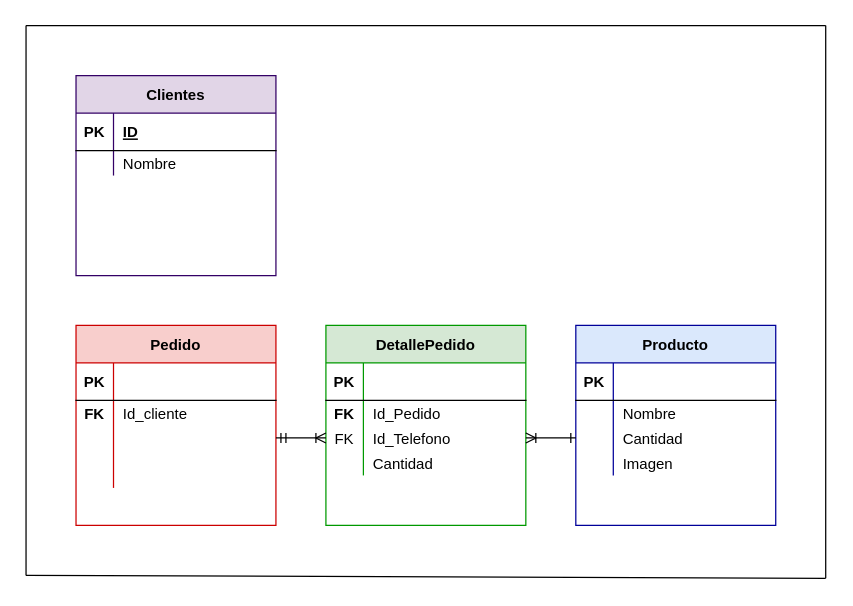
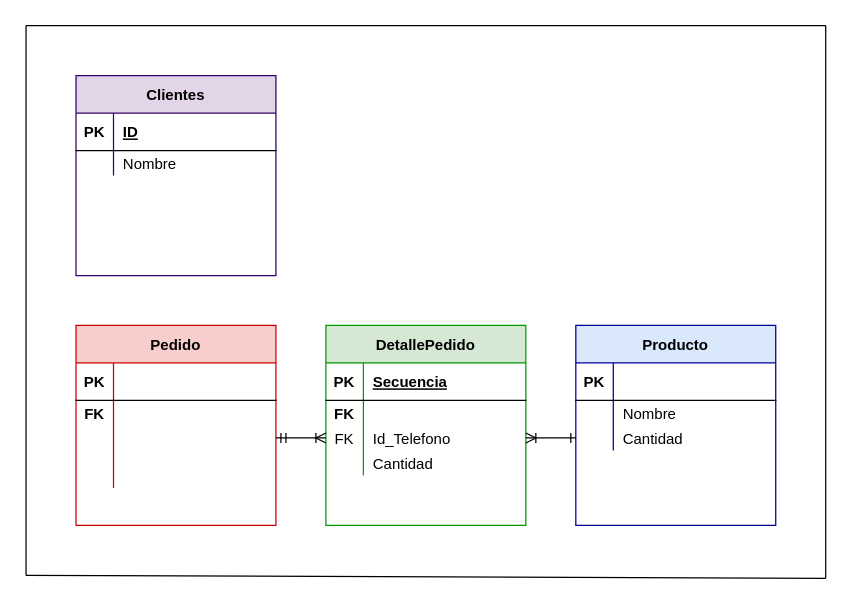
+ <mxCell id="39" value="Secuencia" style="shape=partialRectangle;connectable=0;fillColor=none;top=0;left=0;bottom=0;right=0;align=left;spacingLeft=6;fontStyle=5;overflow=hidden;" vertex="1" parent="37"><mxGeometry x="30" width="130" height="30" as="geometry" /></mxCell>
- <mxCell id="30" value="Id_cliente" style="shape=partialRectangle;connectable=0;fillColor=none;top=0;left=0;bottom=0;right=0;align=left;spacingLeft=6;overflow=hidden;" vertex="1" parent="28"><mxGeometry x="30" width="130" height="20" as="geometry" /></mxCell>
- <mxCell id="42" value="Id_Pedido" style="shape=partialRectangle;connectable=0;fillColor=none;top=0;left=0;bottom=0;right=0;align=left;spacingLeft=6;overflow=hidden;" vertex="1" parent="40"><mxGeometry x="30" width="130" height="20" as="geometry" /></mxCell>
- <mxCell id="24" value="Imagen" style="shape=partialRectangle;connectable=0;fillColor=none;top=0;left=0;bottom=0;right=0;align=left;spacingLeft=6;overflow=hidden;" vertex="1" parent="22"><mxGeometry x="30" width="130" height="20" as="geometry" /></mxCell>
